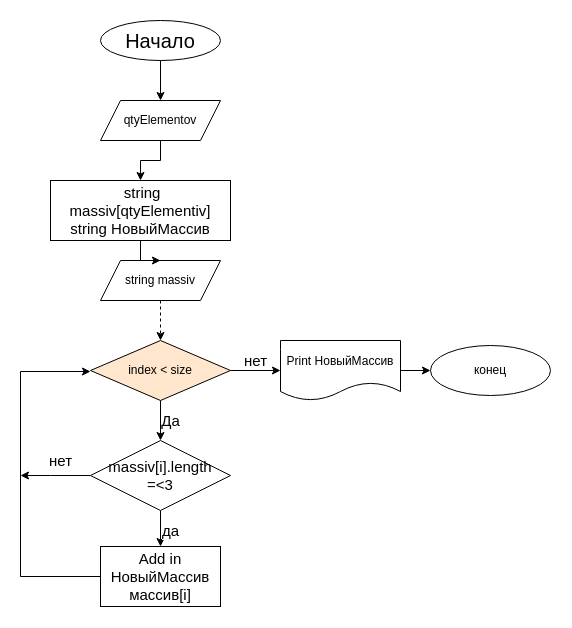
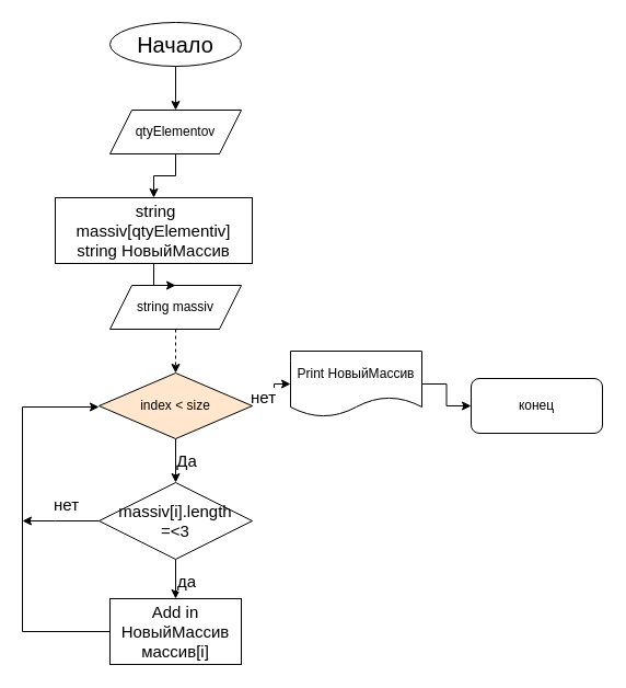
- <mxCell id="14" value="Print НовыйМассив" style="shape=document;whiteSpace=wrap;html=1;boundedLbl=1;" vertex="1" parent="1"><mxGeometry x="280" y="340" width="120" height="60" as="geometry" /></mxCell>
+ <mxCell id="14" value="Print НовыйМассив" style="shape=document;whiteSpace=wrap;html=1;boundedLbl=1;" vertex="1" parent="1"><mxGeometry x="265" y="320" width="120" height="60" as="geometry" /></mxCell>
- <mxCell id="15" value="конец" style="ellipse;whiteSpace=wrap;html=1;" vertex="1" parent="1"><mxGeometry x="430" y="345" width="120" height="50" as="geometry" /></mxCell>
+ <mxCell id="15" value="конец" style="whiteSpace=wrap;html=1;rounded=1;" vertex="1" parent="1"><mxGeometry x="430" y="345" width="120" height="50" as="geometry" /></mxCell>
